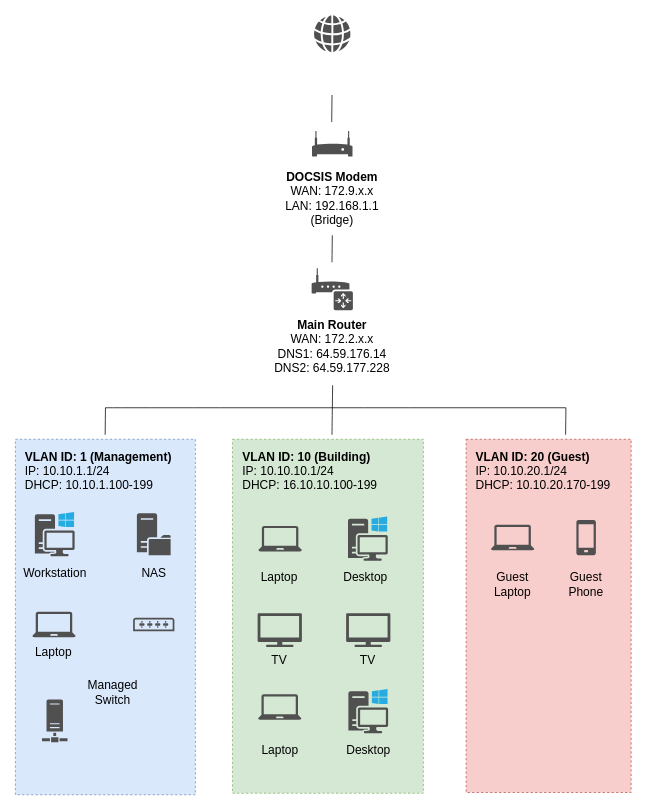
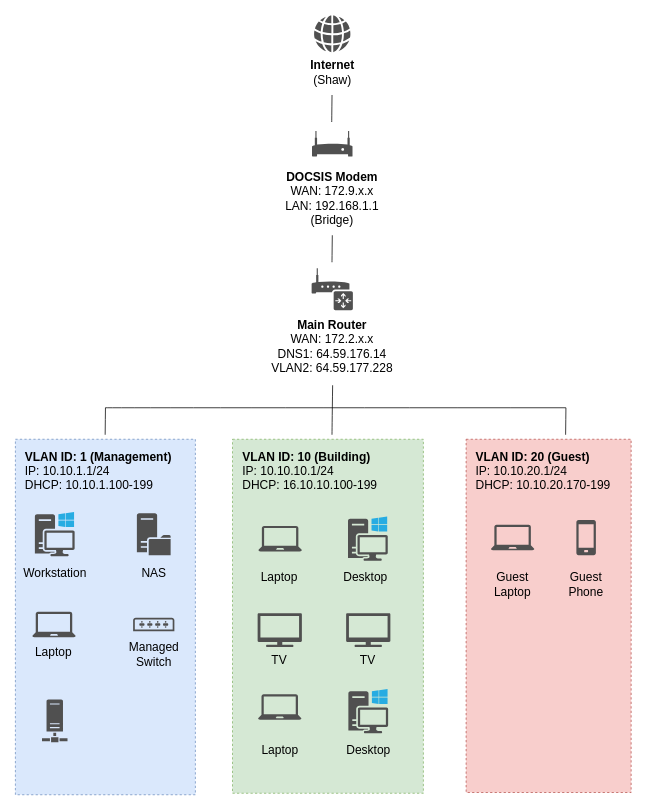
+ <mxCell id="3" value="&lt;b&gt;Internet &lt;/b&gt;(Shaw)" style="text;strokeColor=none;fillColor=none;html=1;align=center;verticalAlign=middle;whiteSpace=wrap;rounded=0;fontSize=16;" vertex="1" parent="1"><mxGeometry x="412.5" y="78.5" width="60" height="35" as="geometry" /></mxCell>
- <mxCell id="5" value="&lt;b&gt;Main Router &lt;br&gt;&lt;/b&gt;WAN: 172.2.x.x&lt;div&gt;DNS1:&amp;nbsp;64.59.176.14&lt;/div&gt;&lt;div&gt;DNS2:&amp;nbsp;64.59.177.228&lt;/div&gt;" style="text;strokeColor=none;fillColor=none;html=1;align=center;verticalAlign=middle;whiteSpace=wrap;rounded=0;fontSize=16;" vertex="1" parent="1"><mxGeometry x="363" y="424.5" width="159" height="72" as="geometry" /></mxCell>
+ <mxCell id="5" value="&lt;b&gt;Main Router &lt;br&gt;&lt;/b&gt;WAN: 172.2.x.x&lt;div&gt;DNS1:&amp;nbsp;64.59.176.14&lt;/div&gt;&lt;div&gt;VLAN2:&amp;nbsp;64.59.177.228&lt;/div&gt;" style="text;strokeColor=none;fillColor=none;html=1;align=center;verticalAlign=middle;whiteSpace=wrap;rounded=0;fontSize=16;" vertex="1" parent="1"><mxGeometry x="363" y="424.5" width="159" height="72" as="geometry" /></mxCell>
- <mxCell id="15" value="Managed Switch" style="text;strokeColor=none;fillColor=none;html=1;align=center;verticalAlign=middle;whiteSpace=wrap;rounded=0;fontSize=16;" vertex="1" parent="1"><mxGeometry x="119.5" y="904" width="60" height="35" as="geometry" /></mxCell>
+ <mxCell id="15" value="Managed Switch" style="text;strokeColor=none;fillColor=none;html=1;align=center;verticalAlign=middle;whiteSpace=wrap;rounded=0;fontSize=16;" vertex="1" parent="1"><mxGeometry x="174.5" y="854" width="60" height="35" as="geometry" /></mxCell>
